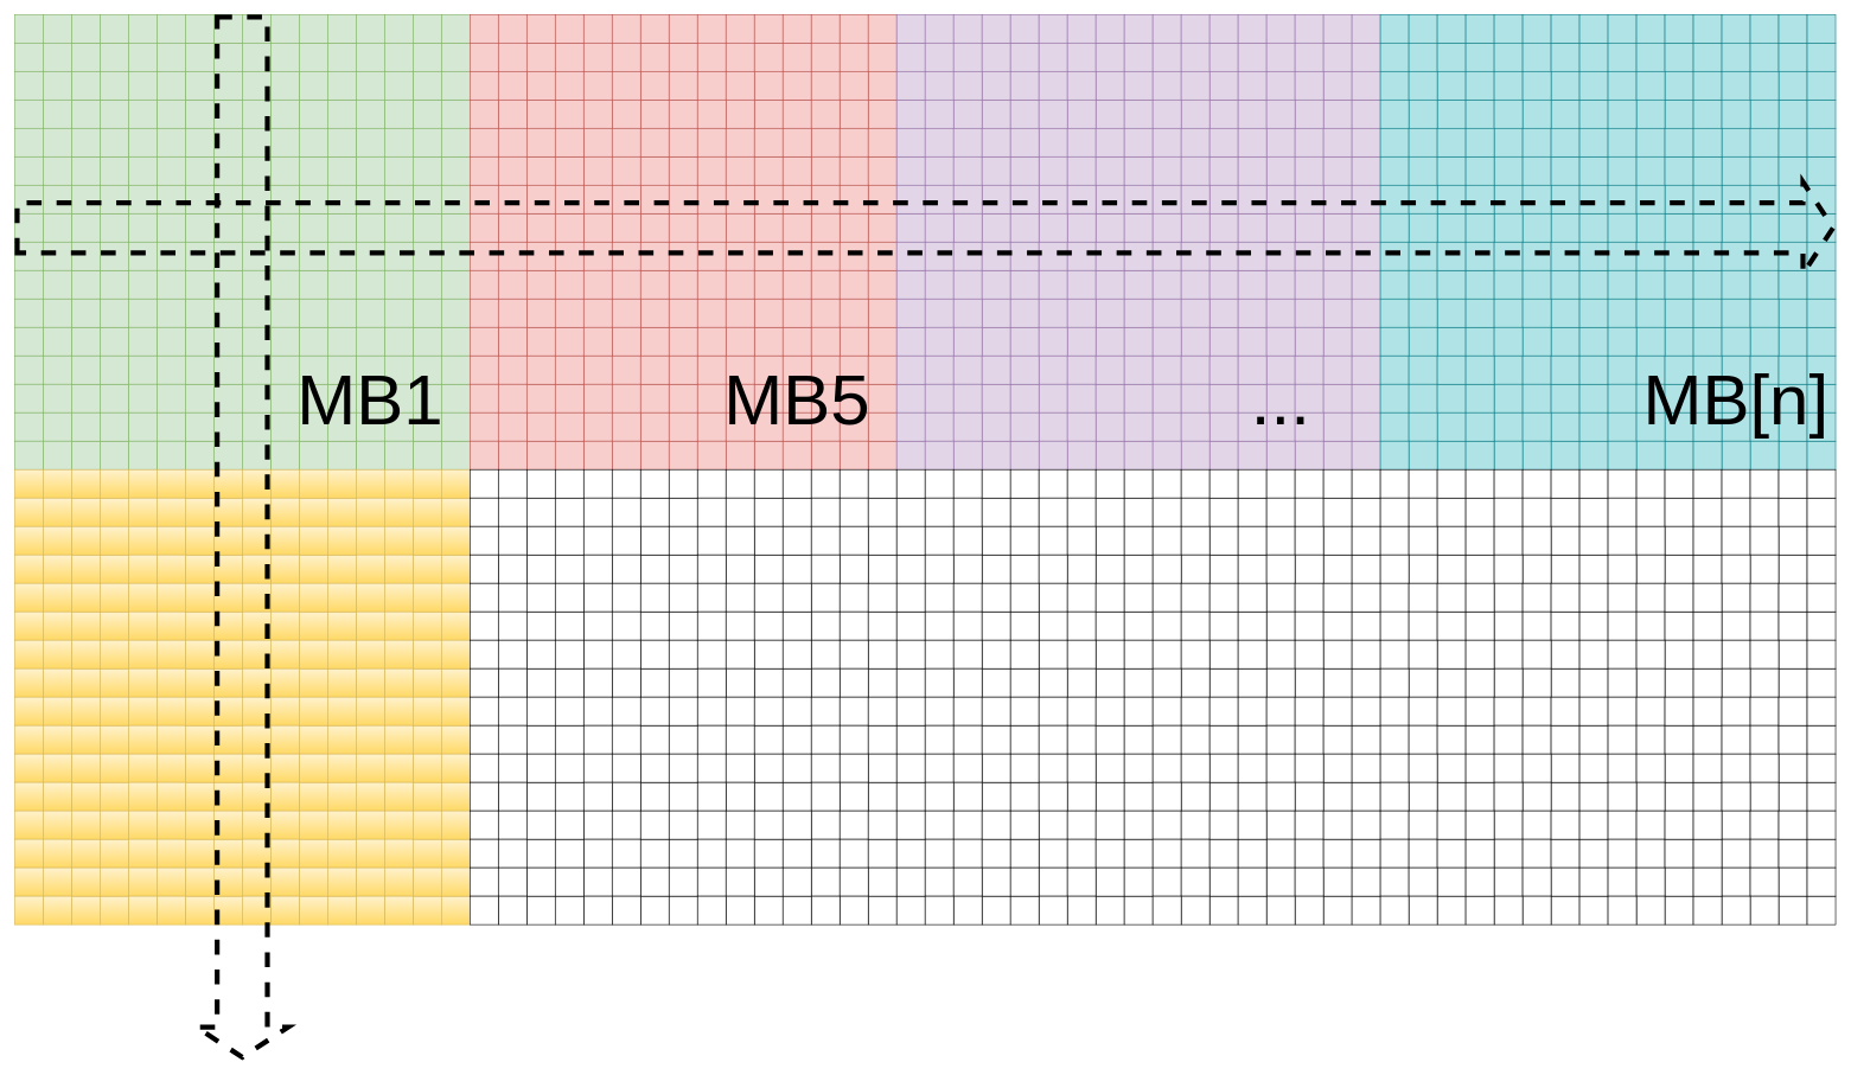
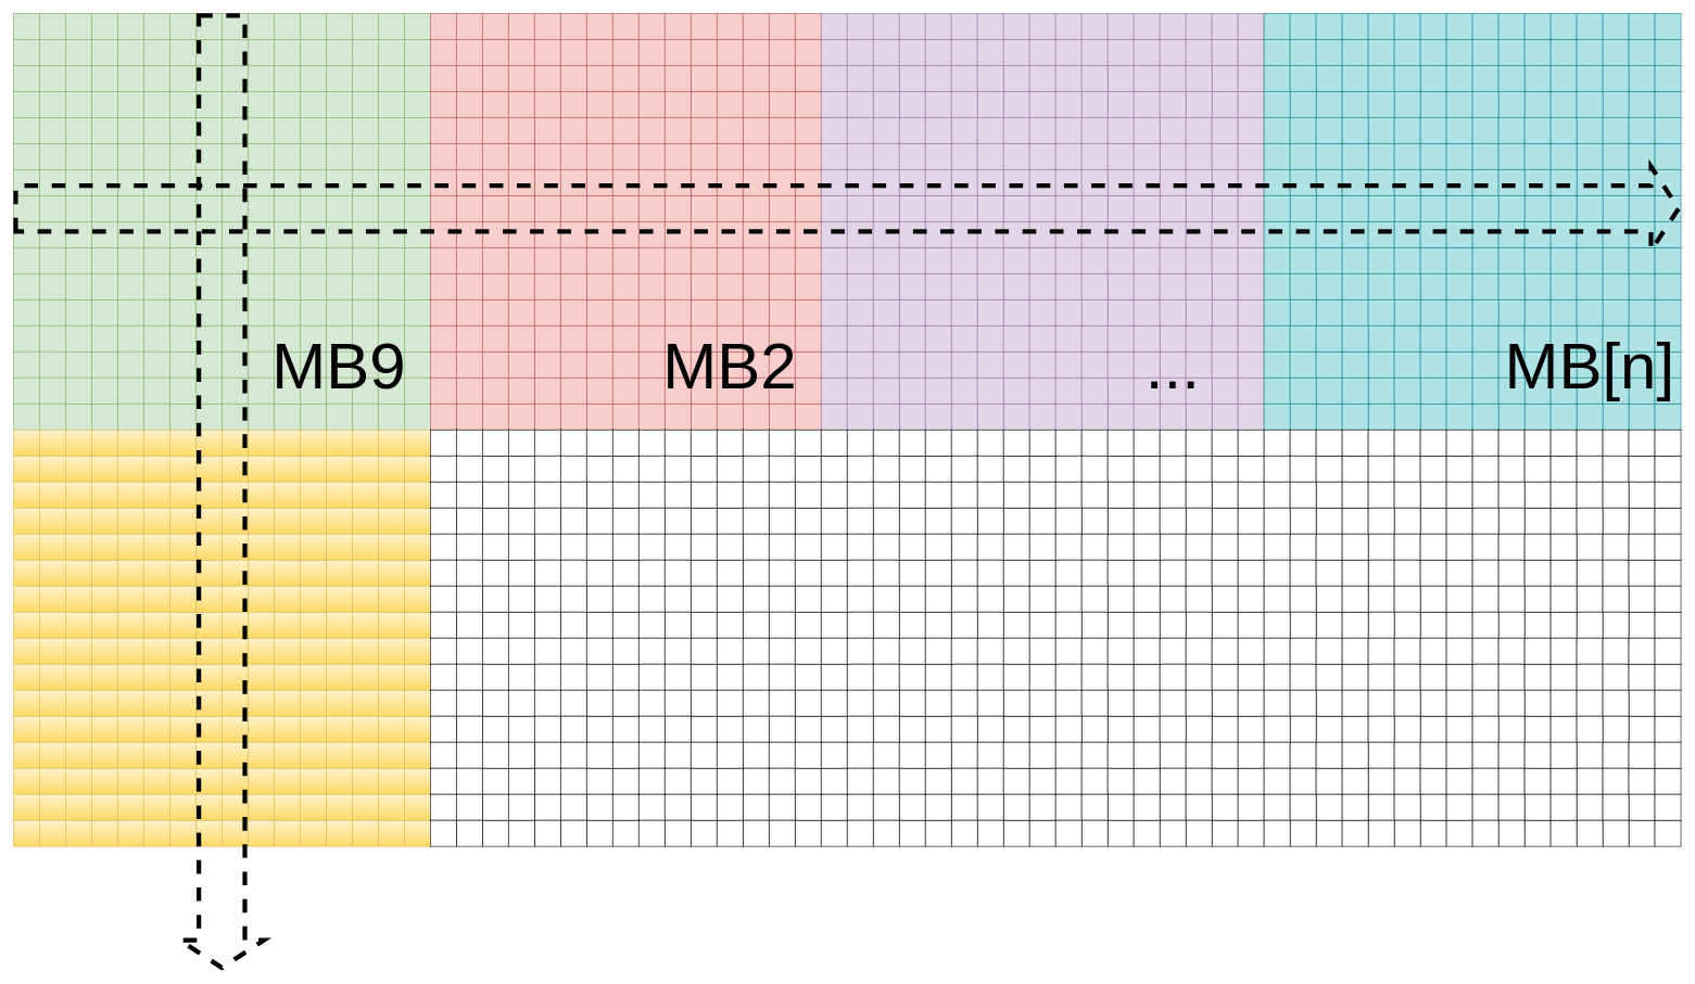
- <mxCell id="2052" value="&lt;font style=&quot;font-size: 100px;&quot;&gt;MB1&lt;/font&gt;" style="text;html=1;align=center;verticalAlign=middle;whiteSpace=wrap;rounded=0;" vertex="1" parent="1"><mxGeometry x="380" y="460" width="280" height="200" as="geometry" /></mxCell>
+ <mxCell id="2052" value="&lt;font style=&quot;font-size: 100px;&quot;&gt;MB9&lt;/font&gt;" style="text;html=1;align=center;verticalAlign=middle;whiteSpace=wrap;rounded=0;" vertex="1" parent="1"><mxGeometry x="380" y="460" width="280" height="200" as="geometry" /></mxCell>
- <mxCell id="2053" value="&lt;span style=&quot;font-size: 100px;&quot;&gt;MB5&lt;/span&gt;" style="text;html=1;align=center;verticalAlign=middle;whiteSpace=wrap;rounded=0;" vertex="1" parent="1"><mxGeometry x="980" y="460" width="280" height="200" as="geometry" /></mxCell>
+ <mxCell id="2053" value="&lt;span style=&quot;font-size: 100px;&quot;&gt;MB2&lt;/span&gt;" style="text;html=1;align=center;verticalAlign=middle;whiteSpace=wrap;rounded=0;" vertex="1" parent="1"><mxGeometry x="980" y="460" width="280" height="200" as="geometry" /></mxCell>
